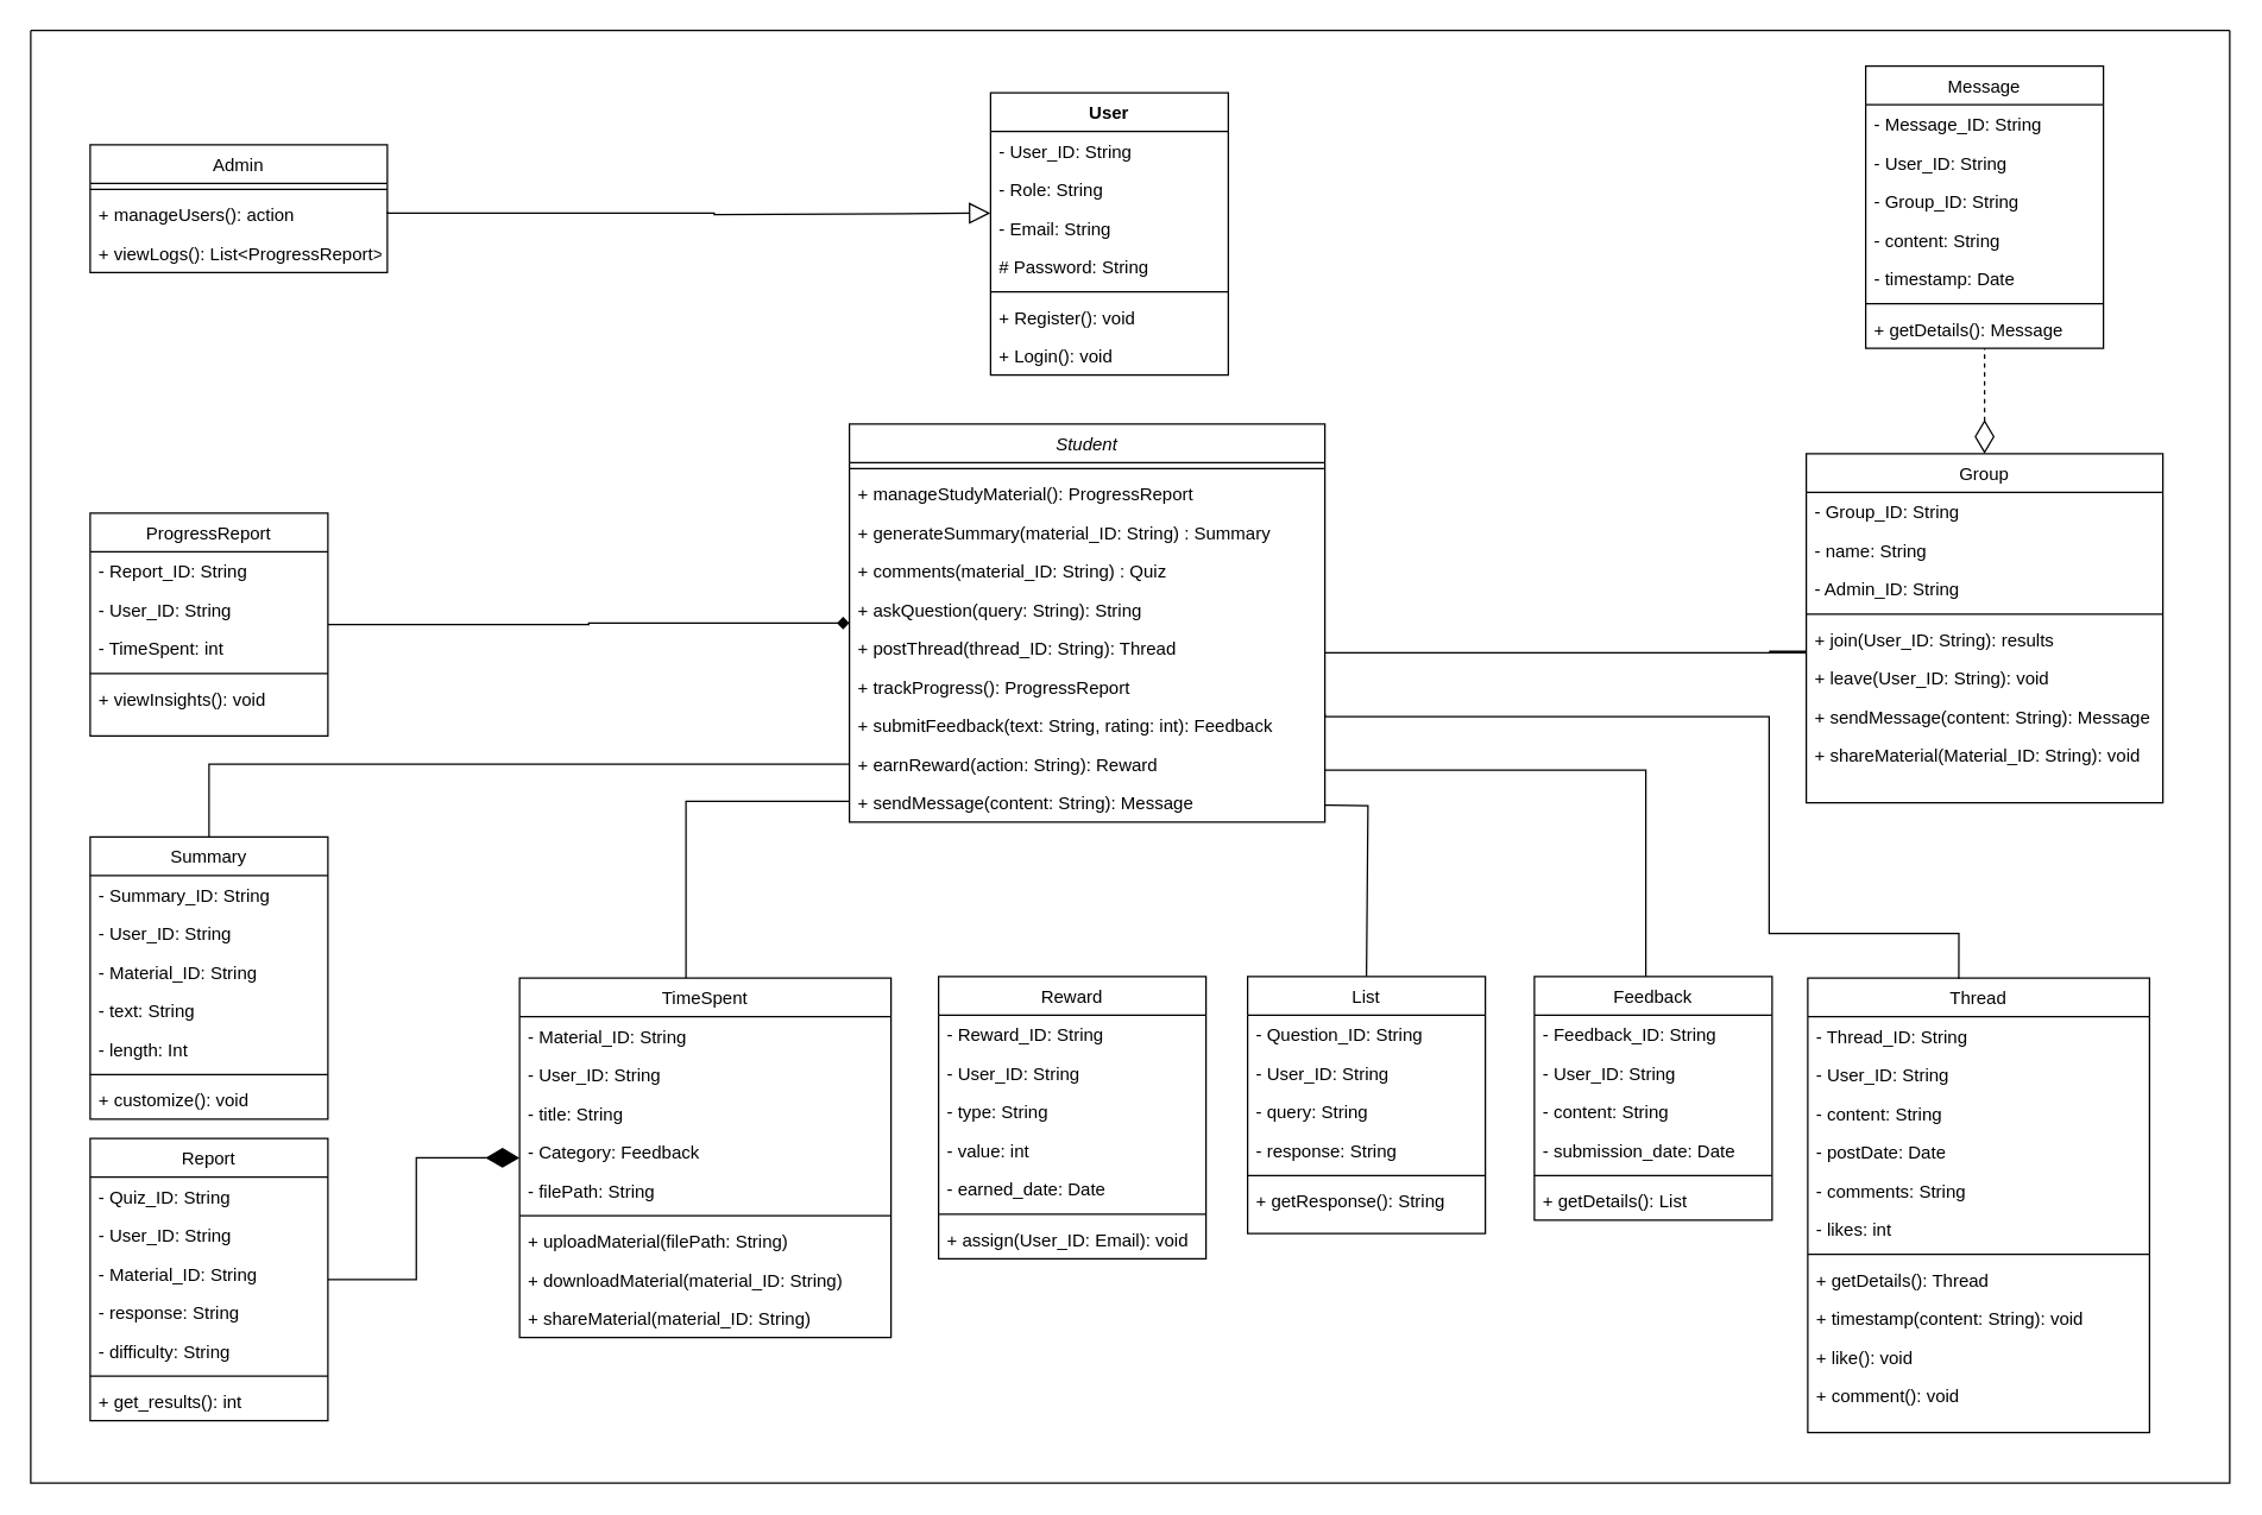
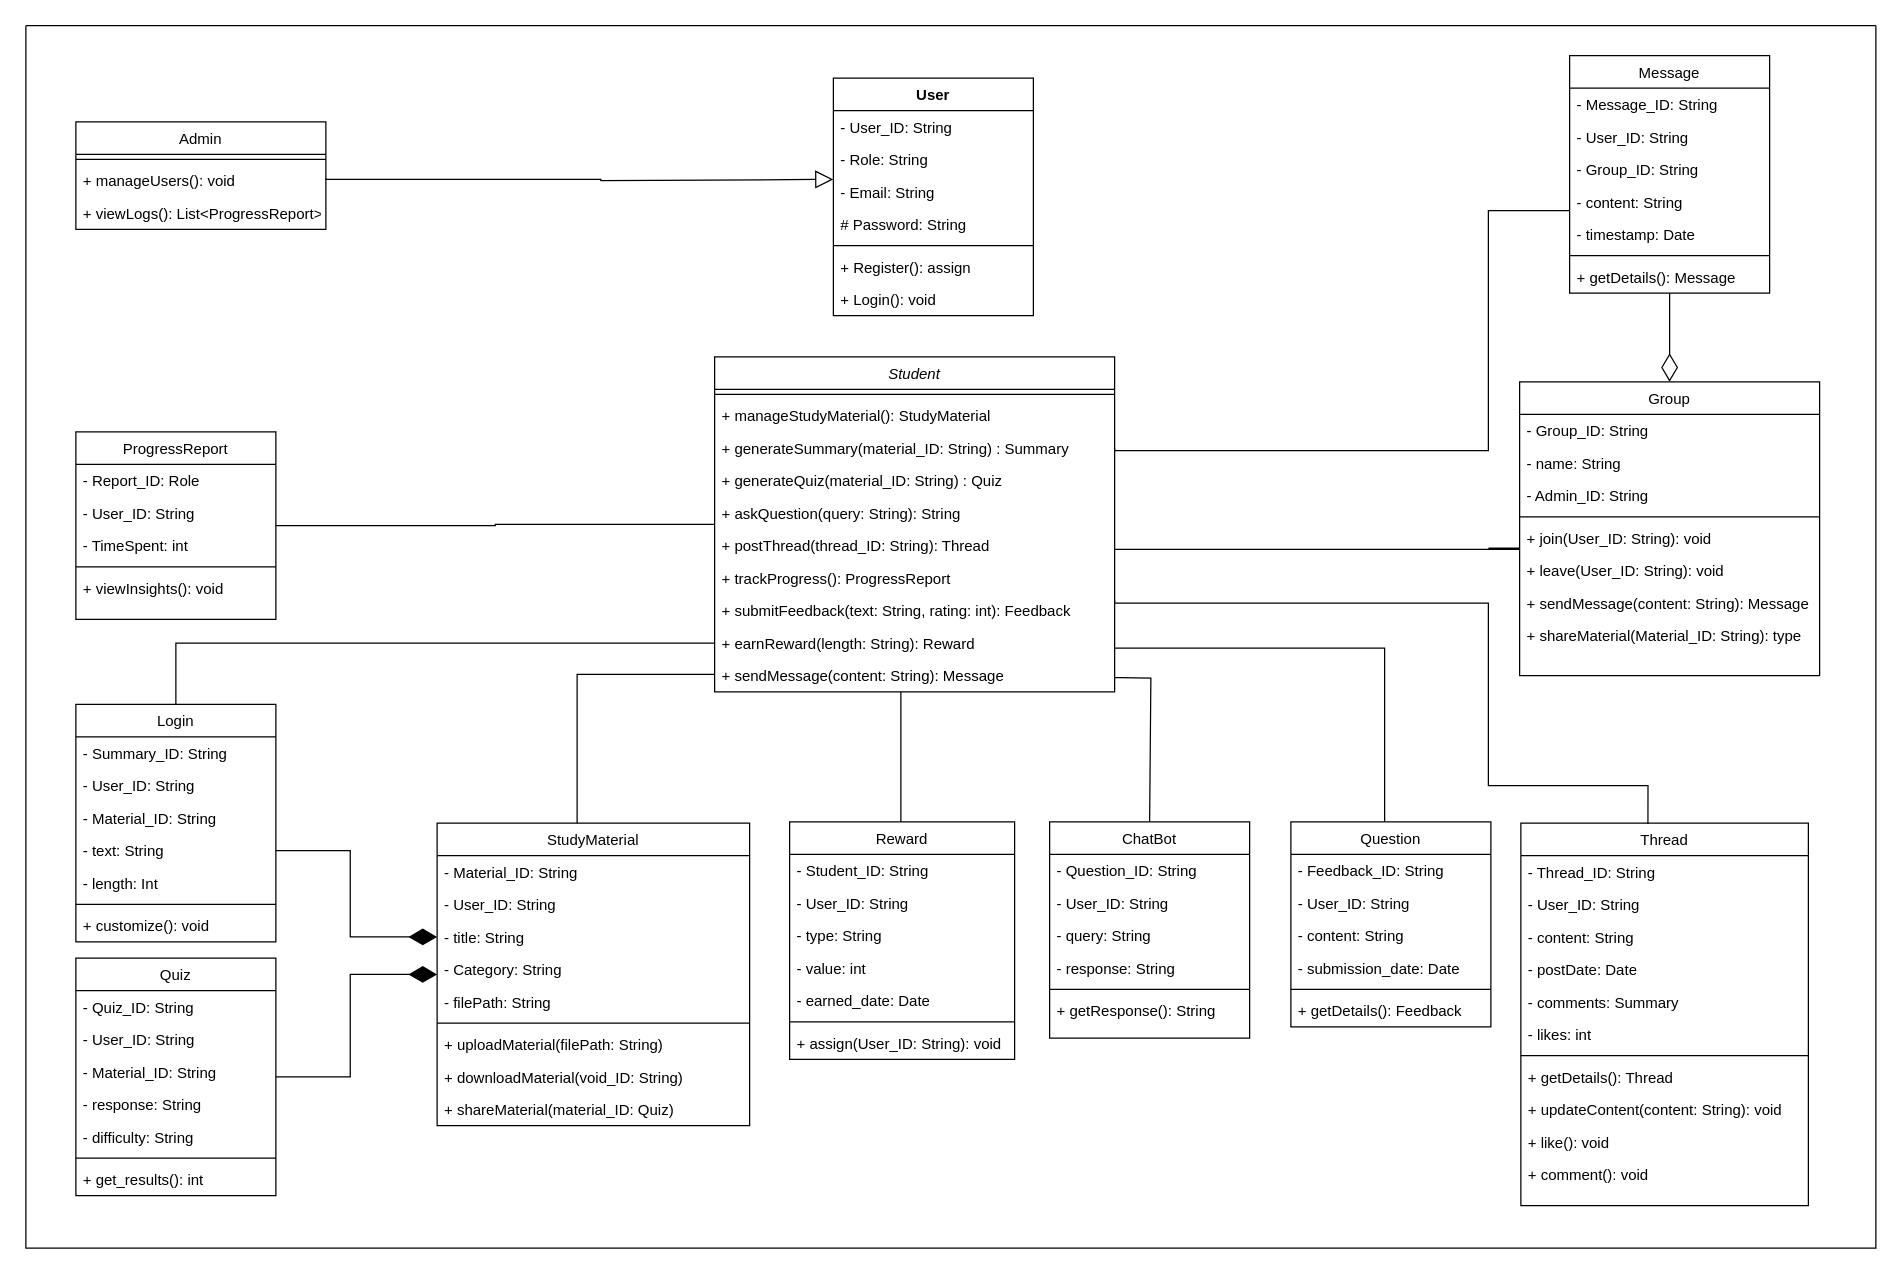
- <mxCell id="33" value="+ manageUsers(): action" style="text;align=left;verticalAlign=top;spacingLeft=4;spacingRight=4;overflow=hidden;rotatable=0;points=[[0,0.5],[1,0.5]];portConstraint=eastwest;" parent="31" vertex="1"><mxGeometry y="34" width="200" height="26" as="geometry" /></mxCell>
+ <mxCell id="33" value="+ manageUsers(): void" style="text;align=left;verticalAlign=top;spacingLeft=4;spacingRight=4;overflow=hidden;rotatable=0;points=[[0,0.5],[1,0.5]];portConstraint=eastwest;" parent="31" vertex="1"><mxGeometry y="34" width="200" height="26" as="geometry" /></mxCell>
- <mxCell id="18" value="+ Register(): void" style="text;strokeColor=none;fillColor=none;align=left;verticalAlign=top;spacingLeft=4;spacingRight=4;overflow=hidden;rotatable=0;points=[[0,0.5],[1,0.5]];portConstraint=eastwest;whiteSpace=wrap;html=1;" parent="12" vertex="1"><mxGeometry y="138" width="160" height="26" as="geometry" /></mxCell>
+ <mxCell id="18" value="+ Register(): assign" style="text;strokeColor=none;fillColor=none;align=left;verticalAlign=top;spacingLeft=4;spacingRight=4;overflow=hidden;rotatable=0;points=[[0,0.5],[1,0.5]];portConstraint=eastwest;whiteSpace=wrap;html=1;" parent="12" vertex="1"><mxGeometry y="138" width="160" height="26" as="geometry" /></mxCell>
- <mxCell id="106" style="edgeStyle=orthogonalEdgeStyle;rounded=0;orthogonalLoop=1;jettySize=auto;html=1;endArrow=none;endFill=1;endSize=6;startArrow=diamondThin;startFill=0;targetPerimeterSpacing=0;sourcePerimeterSpacing=0;startSize=20;dashed=1;" parent="2" source="89" target="98" edge="1"><mxGeometry relative="1" as="geometry" /></mxCell>
+ <mxCell id="106" style="edgeStyle=orthogonalEdgeStyle;rounded=0;orthogonalLoop=1;jettySize=auto;html=1;endArrow=none;endFill=1;endSize=6;startArrow=diamondThin;startFill=0;targetPerimeterSpacing=0;sourcePerimeterSpacing=0;startSize=20;" parent="2" source="89" target="98" edge="1"><mxGeometry relative="1" as="geometry" /></mxCell>
- <mxCell id="22" value="+ manageStudyMaterial(): ProgressReport" style="text;align=left;verticalAlign=top;spacingLeft=4;spacingRight=4;overflow=hidden;rotatable=0;points=[[0,0.5],[1,0.5]];portConstraint=eastwest;" parent="20" vertex="1"><mxGeometry y="34" width="320" height="26" as="geometry" /></mxCell>
+ <mxCell id="22" value="+ manageStudyMaterial(): StudyMaterial" style="text;align=left;verticalAlign=top;spacingLeft=4;spacingRight=4;overflow=hidden;rotatable=0;points=[[0,0.5],[1,0.5]];portConstraint=eastwest;" parent="20" vertex="1"><mxGeometry y="34" width="320" height="26" as="geometry" /></mxCell>
+ <mxCell id="107" style="edgeStyle=orthogonalEdgeStyle;rounded=0;orthogonalLoop=1;jettySize=auto;html=1;endArrow=none;startFill=0;entryX=1;entryY=0.5;entryDx=0;entryDy=0;" parent="2" source="98" target="23" edge="1"><mxGeometry relative="1" as="geometry"><mxPoint x="1193" y="114.0" as="sourcePoint" /><mxPoint x="840" y="268" as="targetPoint" /><Array as="points"><mxPoint x="1170" y="148" /><mxPoint x="1170" y="340" /></Array></mxGeometry></mxCell>
- <mxCell id="45" value="- Report_ID: String" style="text;align=left;verticalAlign=top;spacingLeft=4;spacingRight=4;overflow=hidden;rotatable=0;points=[[0,0.5],[1,0.5]];portConstraint=eastwest;" parent="44" vertex="1"><mxGeometry y="26" width="160" height="26" as="geometry" /></mxCell>
+ <mxCell id="45" value="- Report_ID: Role" style="text;align=left;verticalAlign=top;spacingLeft=4;spacingRight=4;overflow=hidden;rotatable=0;points=[[0,0.5],[1,0.5]];portConstraint=eastwest;" parent="44" vertex="1"><mxGeometry y="26" width="160" height="26" as="geometry" /></mxCell>
- <mxCell id="24" value="+ comments(material_ID: String) : Quiz" style="text;align=left;verticalAlign=top;spacingLeft=4;spacingRight=4;overflow=hidden;rotatable=0;points=[[0,0.5],[1,0.5]];portConstraint=eastwest;" parent="20" vertex="1"><mxGeometry y="86" width="320" height="26" as="geometry" /></mxCell>
+ <mxCell id="24" value="+ generateQuiz(material_ID: String) : Quiz" style="text;align=left;verticalAlign=top;spacingLeft=4;spacingRight=4;overflow=hidden;rotatable=0;points=[[0,0.5],[1,0.5]];portConstraint=eastwest;" parent="20" vertex="1"><mxGeometry y="86" width="320" height="26" as="geometry" /></mxCell>
- <mxCell id="50" style="edgeStyle=orthogonalEdgeStyle;rounded=0;orthogonalLoop=1;jettySize=auto;html=1;endArrow=diamond;startFill=0;" parent="2" source="44" target="20" edge="1"><mxGeometry relative="1" as="geometry" /></mxCell>
+ <mxCell id="50" style="edgeStyle=orthogonalEdgeStyle;rounded=0;orthogonalLoop=1;jettySize=auto;html=1;endArrow=none;startFill=0;" parent="2" source="44" target="20" edge="1"><mxGeometry relative="1" as="geometry" /></mxCell>
- <mxCell id="94" value="+ join(User_ID: String): results" style="text;align=left;verticalAlign=top;spacingLeft=4;spacingRight=4;overflow=hidden;rotatable=0;points=[[0,0.5],[1,0.5]];portConstraint=eastwest;" parent="89" vertex="1"><mxGeometry y="112" width="240" height="26" as="geometry" /></mxCell>
+ <mxCell id="94" value="+ join(User_ID: String): void" style="text;align=left;verticalAlign=top;spacingLeft=4;spacingRight=4;overflow=hidden;rotatable=0;points=[[0,0.5],[1,0.5]];portConstraint=eastwest;" parent="89" vertex="1"><mxGeometry y="112" width="240" height="26" as="geometry" /></mxCell>
- <mxCell id="29" value="+ earnReward(action: String): Reward" style="text;strokeColor=none;fillColor=none;align=left;verticalAlign=top;spacingLeft=4;spacingRight=4;overflow=hidden;rotatable=0;points=[[0,0.5],[1,0.5]];portConstraint=eastwest;whiteSpace=wrap;html=1;" parent="20" vertex="1"><mxGeometry y="216" width="320" height="26" as="geometry" /></mxCell>
+ <mxCell id="29" value="+ earnReward(length: String): Reward" style="text;strokeColor=none;fillColor=none;align=left;verticalAlign=top;spacingLeft=4;spacingRight=4;overflow=hidden;rotatable=0;points=[[0,0.5],[1,0.5]];portConstraint=eastwest;whiteSpace=wrap;html=1;" parent="20" vertex="1"><mxGeometry y="216" width="320" height="26" as="geometry" /></mxCell>
- <mxCell id="97" value="+ shareMaterial(Material_ID: String): void" style="text;strokeColor=none;fillColor=none;align=left;verticalAlign=top;spacingLeft=4;spacingRight=4;overflow=hidden;rotatable=0;points=[[0,0.5],[1,0.5]];portConstraint=eastwest;whiteSpace=wrap;html=1;" parent="89" vertex="1"><mxGeometry y="190" width="240" height="26" as="geometry" /></mxCell>
+ <mxCell id="97" value="+ shareMaterial(Material_ID: String): type" style="text;strokeColor=none;fillColor=none;align=left;verticalAlign=top;spacingLeft=4;spacingRight=4;overflow=hidden;rotatable=0;points=[[0,0.5],[1,0.5]];portConstraint=eastwest;whiteSpace=wrap;html=1;" parent="89" vertex="1"><mxGeometry y="190" width="240" height="26" as="geometry" /></mxCell>
- <mxCell id="113" value="Summary" style="swimlane;fontStyle=0;align=center;verticalAlign=top;childLayout=stackLayout;horizontal=1;startSize=26;horizontalStack=0;resizeParent=1;resizeLast=0;collapsible=1;marginBottom=0;rounded=0;shadow=0;strokeWidth=1;" parent="1" vertex="1"><mxGeometry x="60" y="563" width="160" height="190" as="geometry"><mxRectangle x="340" y="380" width="170" height="26" as="alternateBounds" /></mxGeometry></mxCell>
+ <mxCell id="113" value="Login" style="swimlane;fontStyle=0;align=center;verticalAlign=top;childLayout=stackLayout;horizontal=1;startSize=26;horizontalStack=0;resizeParent=1;resizeLast=0;collapsible=1;marginBottom=0;rounded=0;shadow=0;strokeWidth=1;" parent="1" vertex="1"><mxGeometry x="60" y="563" width="160" height="190" as="geometry"><mxRectangle x="340" y="380" width="170" height="26" as="alternateBounds" /></mxGeometry></mxCell>
+ <mxCell id="3" style="edgeStyle=orthogonalEdgeStyle;rounded=0;orthogonalLoop=1;jettySize=auto;html=1;endArrow=none;startFill=0;" parent="2" source="4" target="20" edge="1"><mxGeometry relative="1" as="geometry"><Array as="points"><mxPoint x="700" y="599" /><mxPoint x="700" y="599" /></Array></mxGeometry></mxCell>
- <mxCell id="36" value="List" style="swimlane;fontStyle=0;align=center;verticalAlign=top;childLayout=stackLayout;horizontal=1;startSize=26;horizontalStack=0;resizeParent=1;resizeLast=0;collapsible=1;marginBottom=0;rounded=0;shadow=0;strokeWidth=1;" parent="2" vertex="1"><mxGeometry x="819" y="637" width="160" height="173" as="geometry"><mxRectangle x="340" y="380" width="170" height="26" as="alternateBounds" /></mxGeometry></mxCell>
+ <mxCell id="36" value="ChatBot" style="swimlane;fontStyle=0;align=center;verticalAlign=top;childLayout=stackLayout;horizontal=1;startSize=26;horizontalStack=0;resizeParent=1;resizeLast=0;collapsible=1;marginBottom=0;rounded=0;shadow=0;strokeWidth=1;" parent="2" vertex="1"><mxGeometry x="819" y="637" width="160" height="173" as="geometry"><mxRectangle x="340" y="380" width="170" height="26" as="alternateBounds" /></mxGeometry></mxCell>
- <mxCell id="82" value="Feedback" style="swimlane;fontStyle=0;align=center;verticalAlign=top;childLayout=stackLayout;horizontal=1;startSize=26;horizontalStack=0;resizeParent=1;resizeLast=0;collapsible=1;marginBottom=0;rounded=0;shadow=0;strokeWidth=1;" parent="2" vertex="1"><mxGeometry x="1012" y="637" width="160" height="164" as="geometry"><mxRectangle x="340" y="380" width="170" height="26" as="alternateBounds" /></mxGeometry></mxCell>
+ <mxCell id="82" value="Question" style="swimlane;fontStyle=0;align=center;verticalAlign=top;childLayout=stackLayout;horizontal=1;startSize=26;horizontalStack=0;resizeParent=1;resizeLast=0;collapsible=1;marginBottom=0;rounded=0;shadow=0;strokeWidth=1;" parent="2" vertex="1"><mxGeometry x="1012" y="637" width="160" height="164" as="geometry"><mxRectangle x="340" y="380" width="170" height="26" as="alternateBounds" /></mxGeometry></mxCell>
- <mxCell id="63" value="TimeSpent" style="swimlane;fontStyle=0;align=center;verticalAlign=top;childLayout=stackLayout;horizontal=1;startSize=26;horizontalStack=0;resizeParent=1;resizeLast=0;collapsible=1;marginBottom=0;rounded=0;shadow=0;strokeWidth=1;" parent="2" vertex="1"><mxGeometry x="329" y="638" width="250" height="242" as="geometry"><mxRectangle x="340" y="380" width="170" height="26" as="alternateBounds" /></mxGeometry></mxCell>
+ <mxCell id="63" value="StudyMaterial" style="swimlane;fontStyle=0;align=center;verticalAlign=top;childLayout=stackLayout;horizontal=1;startSize=26;horizontalStack=0;resizeParent=1;resizeLast=0;collapsible=1;marginBottom=0;rounded=0;shadow=0;strokeWidth=1;" parent="2" vertex="1"><mxGeometry x="329" y="638" width="250" height="242" as="geometry"><mxRectangle x="340" y="380" width="170" height="26" as="alternateBounds" /></mxGeometry></mxCell>
- <mxCell id="5" value="- Reward_ID: String" style="text;align=left;verticalAlign=top;spacingLeft=4;spacingRight=4;overflow=hidden;rotatable=0;points=[[0,0.5],[1,0.5]];portConstraint=eastwest;" parent="4" vertex="1"><mxGeometry y="26" width="180" height="26" as="geometry" /></mxCell>
+ <mxCell id="5" value="- Student_ID: String" style="text;align=left;verticalAlign=top;spacingLeft=4;spacingRight=4;overflow=hidden;rotatable=0;points=[[0,0.5],[1,0.5]];portConstraint=eastwest;" parent="4" vertex="1"><mxGeometry y="26" width="180" height="26" as="geometry" /></mxCell>
+ <mxCell id="121" style="edgeStyle=orthogonalEdgeStyle;rounded=0;orthogonalLoop=1;jettySize=auto;html=1;endArrow=none;startFill=1;startArrow=diamondThin;endSize=6;exitX=0;exitY=0.5;exitDx=0;exitDy=0;sourcePerimeterSpacing=0;targetPerimeterSpacing=0;strokeWidth=1;startSize=20;" parent="1" source="66" target="117" edge="1"><mxGeometry relative="1" as="geometry" /></mxCell>
- <mxCell id="67" value="- Category: Feedback" style="text;align=left;verticalAlign=top;spacingLeft=4;spacingRight=4;overflow=hidden;rotatable=0;points=[[0,0.5],[1,0.5]];portConstraint=eastwest;" parent="63" vertex="1"><mxGeometry y="104" width="250" height="26" as="geometry" /></mxCell>
+ <mxCell id="67" value="- Category: String" style="text;align=left;verticalAlign=top;spacingLeft=4;spacingRight=4;overflow=hidden;rotatable=0;points=[[0,0.5],[1,0.5]];portConstraint=eastwest;" parent="63" vertex="1"><mxGeometry y="104" width="250" height="26" as="geometry" /></mxCell>
- <mxCell id="74" value="Report" style="swimlane;fontStyle=0;align=center;verticalAlign=top;childLayout=stackLayout;horizontal=1;startSize=26;horizontalStack=0;resizeParent=1;resizeLast=0;collapsible=1;marginBottom=0;rounded=0;shadow=0;strokeWidth=1;" parent="2" vertex="1"><mxGeometry x="40" y="746" width="160" height="190" as="geometry"><mxRectangle x="340" y="380" width="170" height="26" as="alternateBounds" /></mxGeometry></mxCell>
+ <mxCell id="74" value="Quiz" style="swimlane;fontStyle=0;align=center;verticalAlign=top;childLayout=stackLayout;horizontal=1;startSize=26;horizontalStack=0;resizeParent=1;resizeLast=0;collapsible=1;marginBottom=0;rounded=0;shadow=0;strokeWidth=1;" parent="2" vertex="1"><mxGeometry x="40" y="746" width="160" height="190" as="geometry"><mxRectangle x="340" y="380" width="170" height="26" as="alternateBounds" /></mxGeometry></mxCell>
- <mxCell id="56" value="- comments: String" style="text;strokeColor=none;fillColor=none;align=left;verticalAlign=top;spacingLeft=4;spacingRight=4;overflow=hidden;rotatable=0;points=[[0,0.5],[1,0.5]];portConstraint=eastwest;whiteSpace=wrap;html=1;" parent="51" vertex="1"><mxGeometry y="130" width="230" height="26" as="geometry" /></mxCell>
+ <mxCell id="56" value="- comments: Summary" style="text;strokeColor=none;fillColor=none;align=left;verticalAlign=top;spacingLeft=4;spacingRight=4;overflow=hidden;rotatable=0;points=[[0,0.5],[1,0.5]];portConstraint=eastwest;whiteSpace=wrap;html=1;" parent="51" vertex="1"><mxGeometry y="130" width="230" height="26" as="geometry" /></mxCell>
- <mxCell id="88" value="+ getDetails(): List" style="text;align=left;verticalAlign=top;spacingLeft=4;spacingRight=4;overflow=hidden;rotatable=0;points=[[0,0.5],[1,0.5]];portConstraint=eastwest;" parent="82" vertex="1"><mxGeometry y="138" width="160" height="26" as="geometry" /></mxCell>
+ <mxCell id="88" value="+ getDetails(): Feedback" style="text;align=left;verticalAlign=top;spacingLeft=4;spacingRight=4;overflow=hidden;rotatable=0;points=[[0,0.5],[1,0.5]];portConstraint=eastwest;" parent="82" vertex="1"><mxGeometry y="138" width="160" height="26" as="geometry" /></mxCell>
- <mxCell id="11" value="+ assign(User_ID: Email): void" style="text;align=left;verticalAlign=top;spacingLeft=4;spacingRight=4;overflow=hidden;rotatable=0;points=[[0,0.5],[1,0.5]];portConstraint=eastwest;" parent="4" vertex="1"><mxGeometry y="164" width="180" height="26" as="geometry" /></mxCell>
+ <mxCell id="11" value="+ assign(User_ID: String): void" style="text;align=left;verticalAlign=top;spacingLeft=4;spacingRight=4;overflow=hidden;rotatable=0;points=[[0,0.5],[1,0.5]];portConstraint=eastwest;" parent="4" vertex="1"><mxGeometry y="164" width="180" height="26" as="geometry" /></mxCell>
- <mxCell id="71" value="+ downloadMaterial(material_ID: String)" style="text;align=left;verticalAlign=top;spacingLeft=4;spacingRight=4;overflow=hidden;rotatable=0;points=[[0,0.5],[1,0.5]];portConstraint=eastwest;" parent="63" vertex="1"><mxGeometry y="190" width="250" height="26" as="geometry" /></mxCell>
+ <mxCell id="71" value="+ downloadMaterial(void_ID: String)" style="text;align=left;verticalAlign=top;spacingLeft=4;spacingRight=4;overflow=hidden;rotatable=0;points=[[0,0.5],[1,0.5]];portConstraint=eastwest;" parent="63" vertex="1"><mxGeometry y="190" width="250" height="26" as="geometry" /></mxCell>
- <mxCell id="72" value="+ shareMaterial(material_ID: String)" style="text;align=left;verticalAlign=top;spacingLeft=4;spacingRight=4;overflow=hidden;rotatable=0;points=[[0,0.5],[1,0.5]];portConstraint=eastwest;" parent="63" vertex="1"><mxGeometry y="216" width="250" height="26" as="geometry" /></mxCell>
+ <mxCell id="72" value="+ shareMaterial(material_ID: Quiz)" style="text;align=left;verticalAlign=top;spacingLeft=4;spacingRight=4;overflow=hidden;rotatable=0;points=[[0,0.5],[1,0.5]];portConstraint=eastwest;" parent="63" vertex="1"><mxGeometry y="216" width="250" height="26" as="geometry" /></mxCell>
- <mxCell id="60" value="+ timestamp(content: String): void" style="text;align=left;verticalAlign=top;spacingLeft=4;spacingRight=4;overflow=hidden;rotatable=0;points=[[0,0.5],[1,0.5]];portConstraint=eastwest;" parent="51" vertex="1"><mxGeometry y="216" width="230" height="26" as="geometry" /></mxCell>
+ <mxCell id="60" value="+ updateContent(content: String): void" style="text;align=left;verticalAlign=top;spacingLeft=4;spacingRight=4;overflow=hidden;rotatable=0;points=[[0,0.5],[1,0.5]];portConstraint=eastwest;" parent="51" vertex="1"><mxGeometry y="216" width="230" height="26" as="geometry" /></mxCell>
